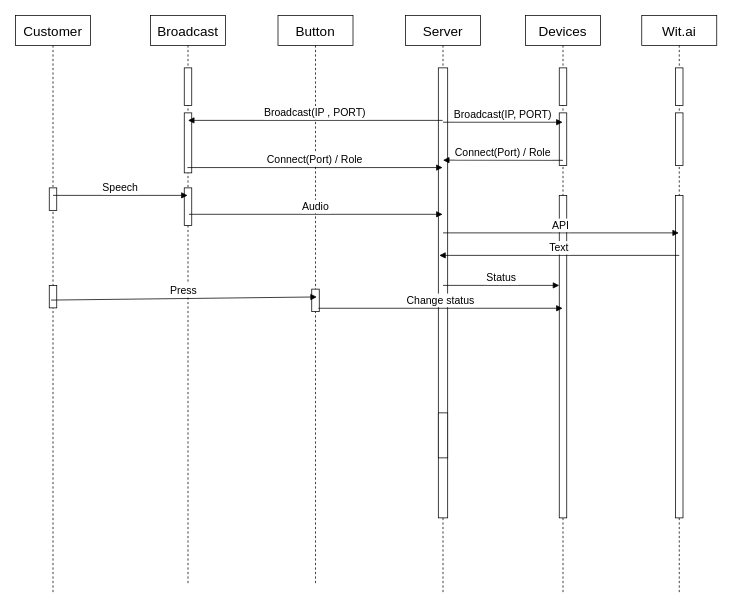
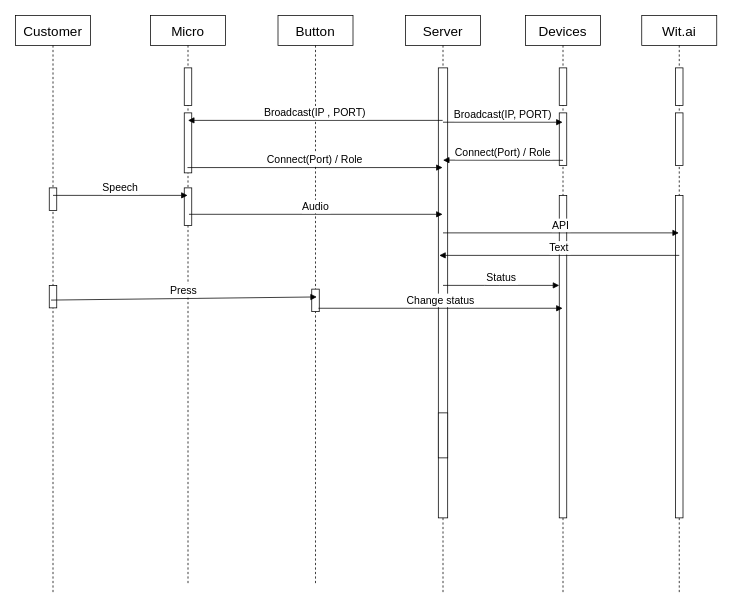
- <mxCell id="5" value="Broadcast" style="shape=umlLifeline;perimeter=lifelinePerimeter;container=1;collapsible=0;recursiveResize=0;rounded=0;shadow=0;strokeWidth=1;fontSize=18;" parent="1" vertex="1"><mxGeometry x="200" y="20" width="100" height="760" as="geometry" /></mxCell>
+ <mxCell id="5" value="Micro" style="shape=umlLifeline;perimeter=lifelinePerimeter;container=1;collapsible=0;recursiveResize=0;rounded=0;shadow=0;strokeWidth=1;fontSize=18;" parent="1" vertex="1"><mxGeometry x="200" y="20" width="100" height="760" as="geometry" /></mxCell>
